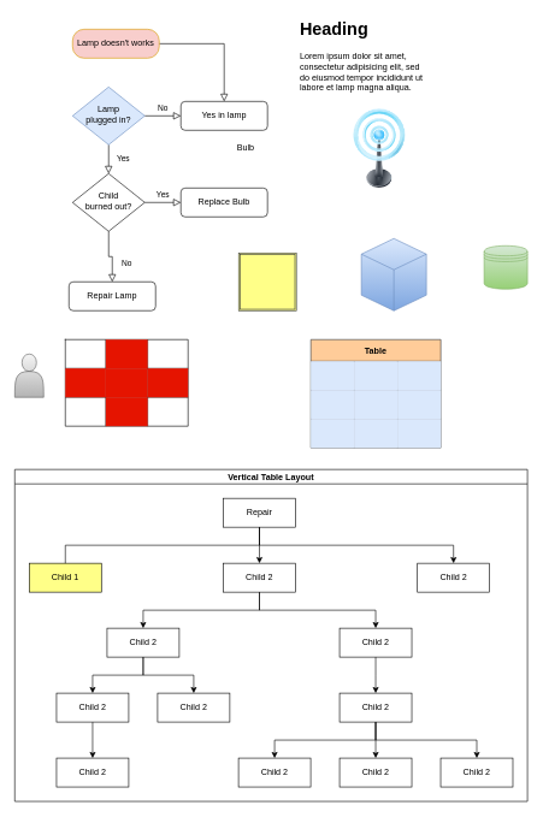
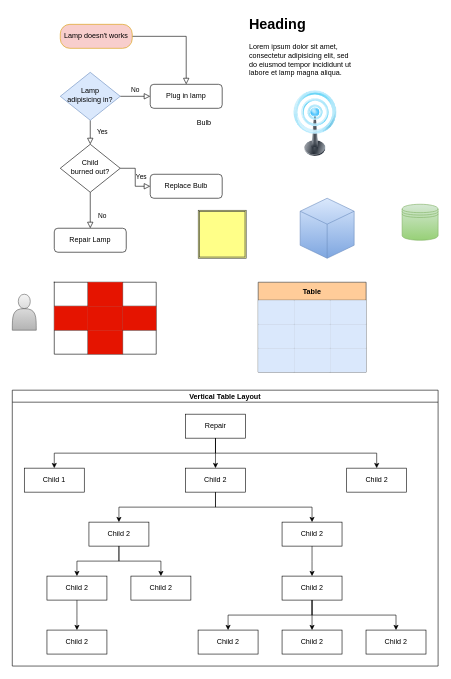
- <mxCell id="6" value="Lamp&lt;br&gt;plugged in?" style="rhombus;whiteSpace=wrap;html=1;shadow=0;fontFamily=Helvetica;fontSize=12;align=center;strokeWidth=1;spacing=6;spacingTop=-4;fillColor=#dae8fc;strokeColor=#6c8ebf;" parent="1" vertex="1"><mxGeometry x="100" y="120" width="100" height="80" as="geometry" /></mxCell>
+ <mxCell id="6" value="Lamp&lt;br&gt;adipisicing in?" style="rhombus;whiteSpace=wrap;html=1;shadow=0;fontFamily=Helvetica;fontSize=12;align=center;strokeWidth=1;spacing=6;spacingTop=-4;fillColor=#dae8fc;strokeColor=#6c8ebf;" parent="1" vertex="1"><mxGeometry x="100" y="120" width="100" height="80" as="geometry" /></mxCell>
- <mxCell id="7" value="Yes in lamp" style="rounded=1;whiteSpace=wrap;html=1;fontSize=12;glass=0;strokeWidth=1;shadow=0;" parent="1" vertex="1"><mxGeometry x="250" y="140" width="120" height="40" as="geometry" /></mxCell>
+ <mxCell id="7" value="Plug in lamp" style="rounded=1;whiteSpace=wrap;html=1;fontSize=12;glass=0;strokeWidth=1;shadow=0;" parent="1" vertex="1"><mxGeometry x="250" y="140" width="120" height="40" as="geometry" /></mxCell>
- <mxCell id="12" value="Replace Bulb" style="rounded=1;whiteSpace=wrap;html=1;fontSize=12;glass=0;strokeWidth=1;shadow=0;" parent="1" vertex="1"><mxGeometry x="250" y="260" width="120" height="40" as="geometry" /></mxCell>
+ <mxCell id="12" value="Replace Bulb" style="rounded=1;whiteSpace=wrap;html=1;fontSize=12;glass=0;strokeWidth=1;shadow=0;" parent="1" vertex="1"><mxGeometry x="250" y="290" width="120" height="40" as="geometry" /></mxCell>
- <mxCell id="11" value="Repair Lamp" style="rounded=1;whiteSpace=wrap;html=1;fontSize=12;glass=0;strokeWidth=1;shadow=0;" parent="1" vertex="1"><mxGeometry x="95" y="390" width="120" height="40" as="geometry" /></mxCell>
+ <mxCell id="11" value="Repair Lamp" style="rounded=1;whiteSpace=wrap;html=1;fontSize=12;glass=0;strokeWidth=1;shadow=0;" parent="1" vertex="1"><mxGeometry x="90" y="380" width="120" height="40" as="geometry" /></mxCell>
- <mxCell id="46" value="" style="edgeStyle=elbowEdgeStyle;elbow=vertical;html=1;rounded=0;endArrow=none;" parent="43" source="44" target="45" edge="1"><mxGeometry relative="1" as="geometry" /></mxCell>
+ <mxCell id="46" value="" style="edgeStyle=elbowEdgeStyle;elbow=vertical;html=1;rounded=0;" parent="43" source="44" target="45" edge="1"><mxGeometry relative="1" as="geometry" /></mxCell>
- <mxCell id="45" value="Child 1" style="whiteSpace=wrap;html=1;fillColor=#ffff88;" parent="43" vertex="1"><mxGeometry x="20" y="130" width="100" height="40" as="geometry" /></mxCell>
+ <mxCell id="45" value="Child 1" style="whiteSpace=wrap;html=1;" parent="43" vertex="1"><mxGeometry x="20" y="130" width="100" height="40" as="geometry" /></mxCell>
